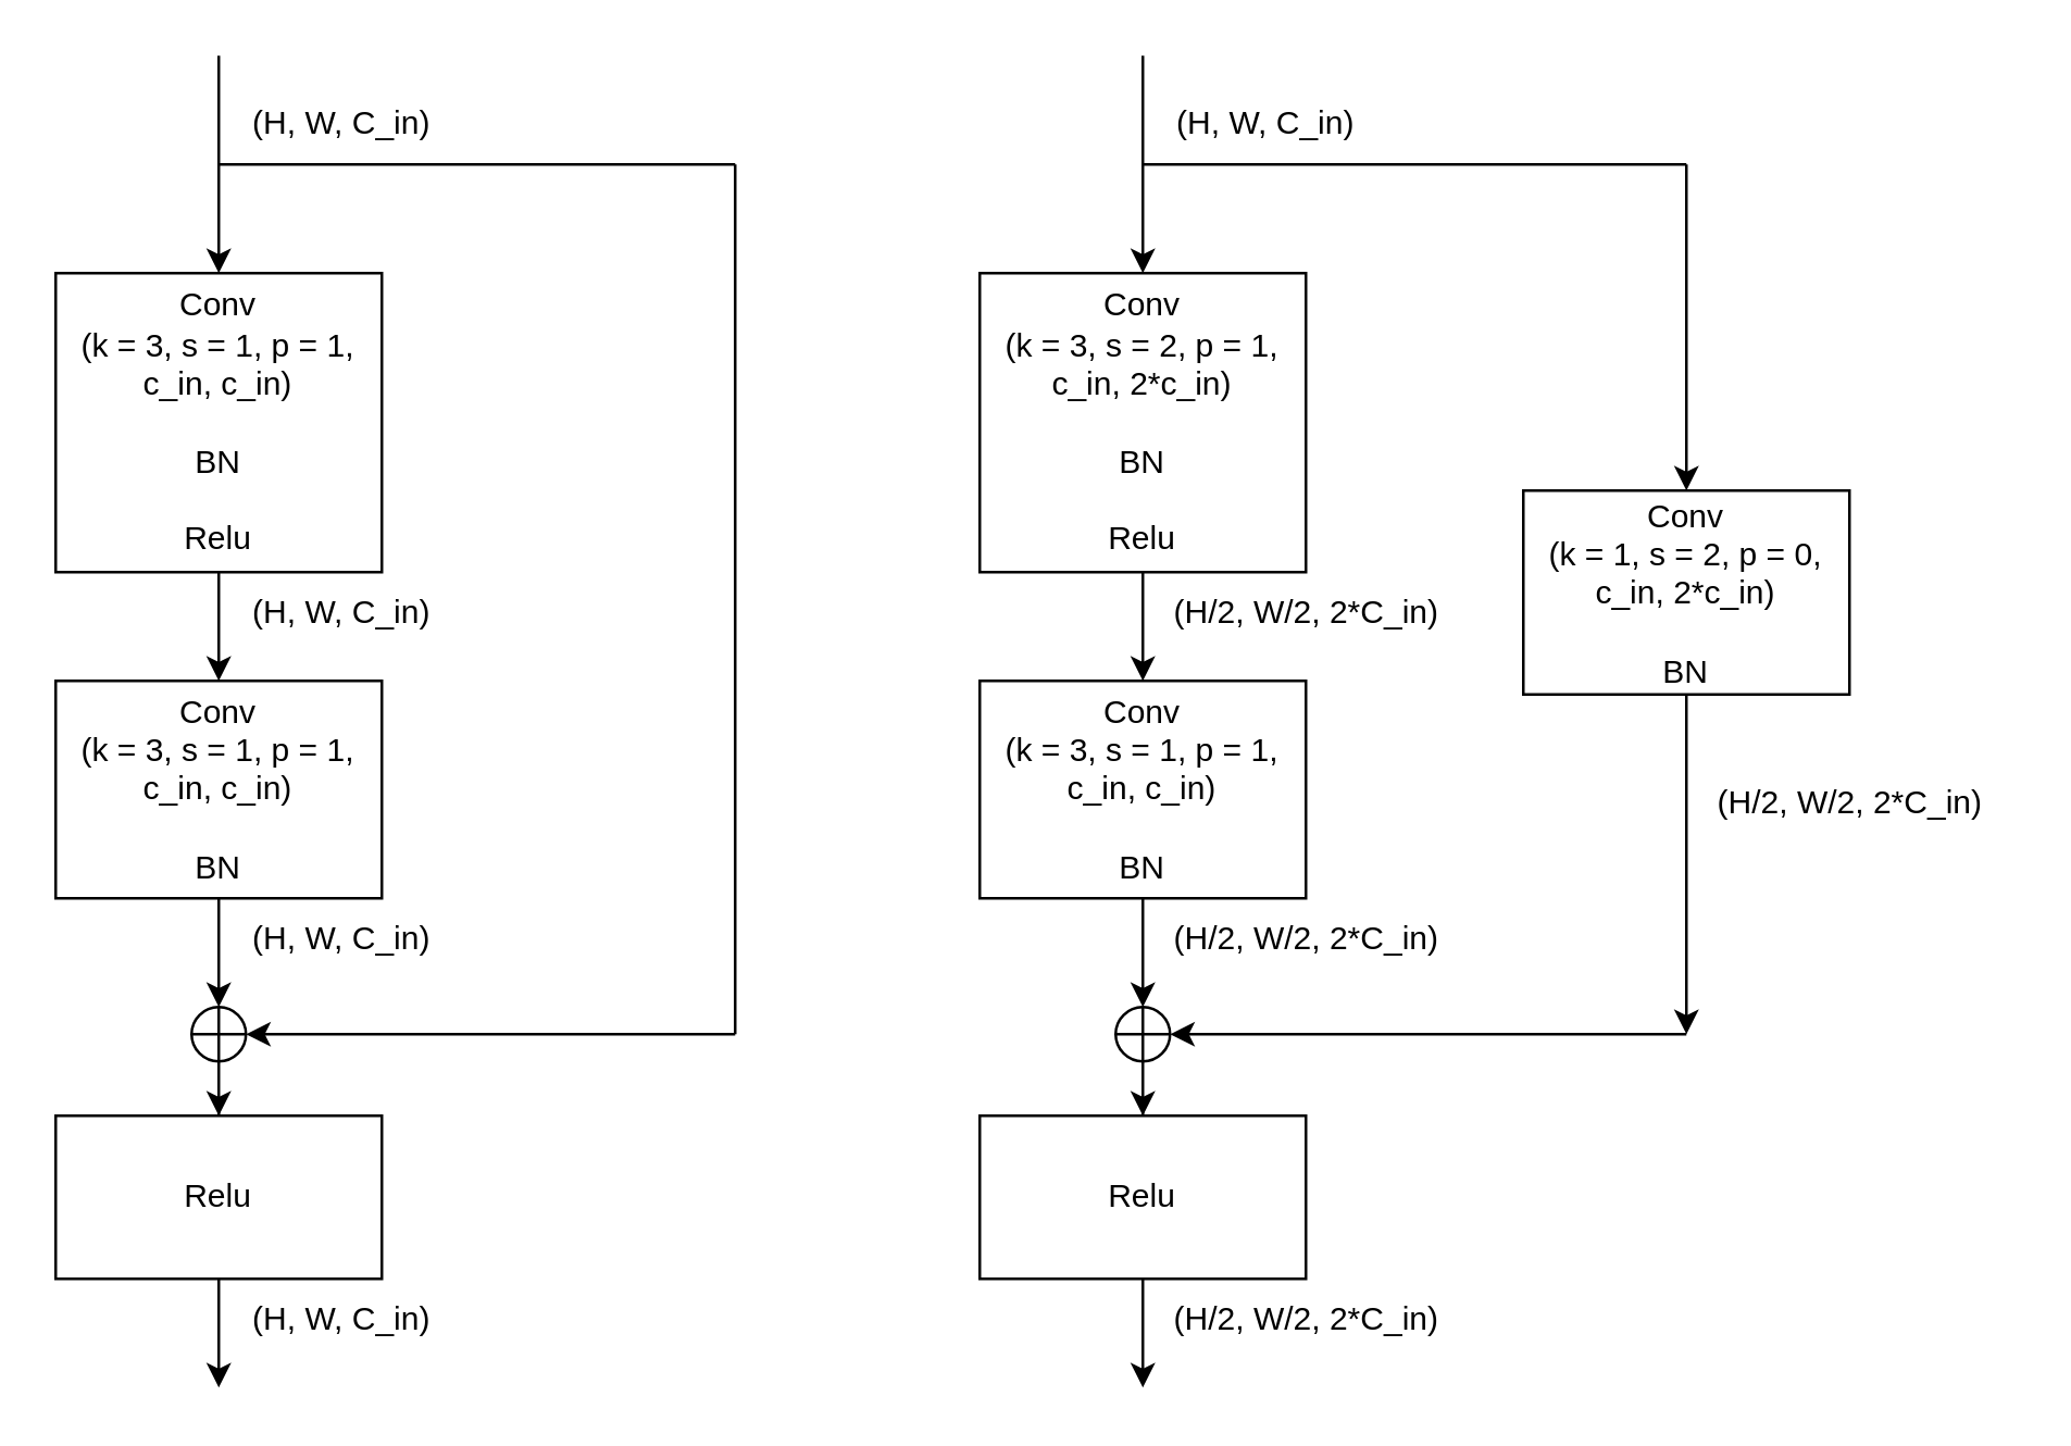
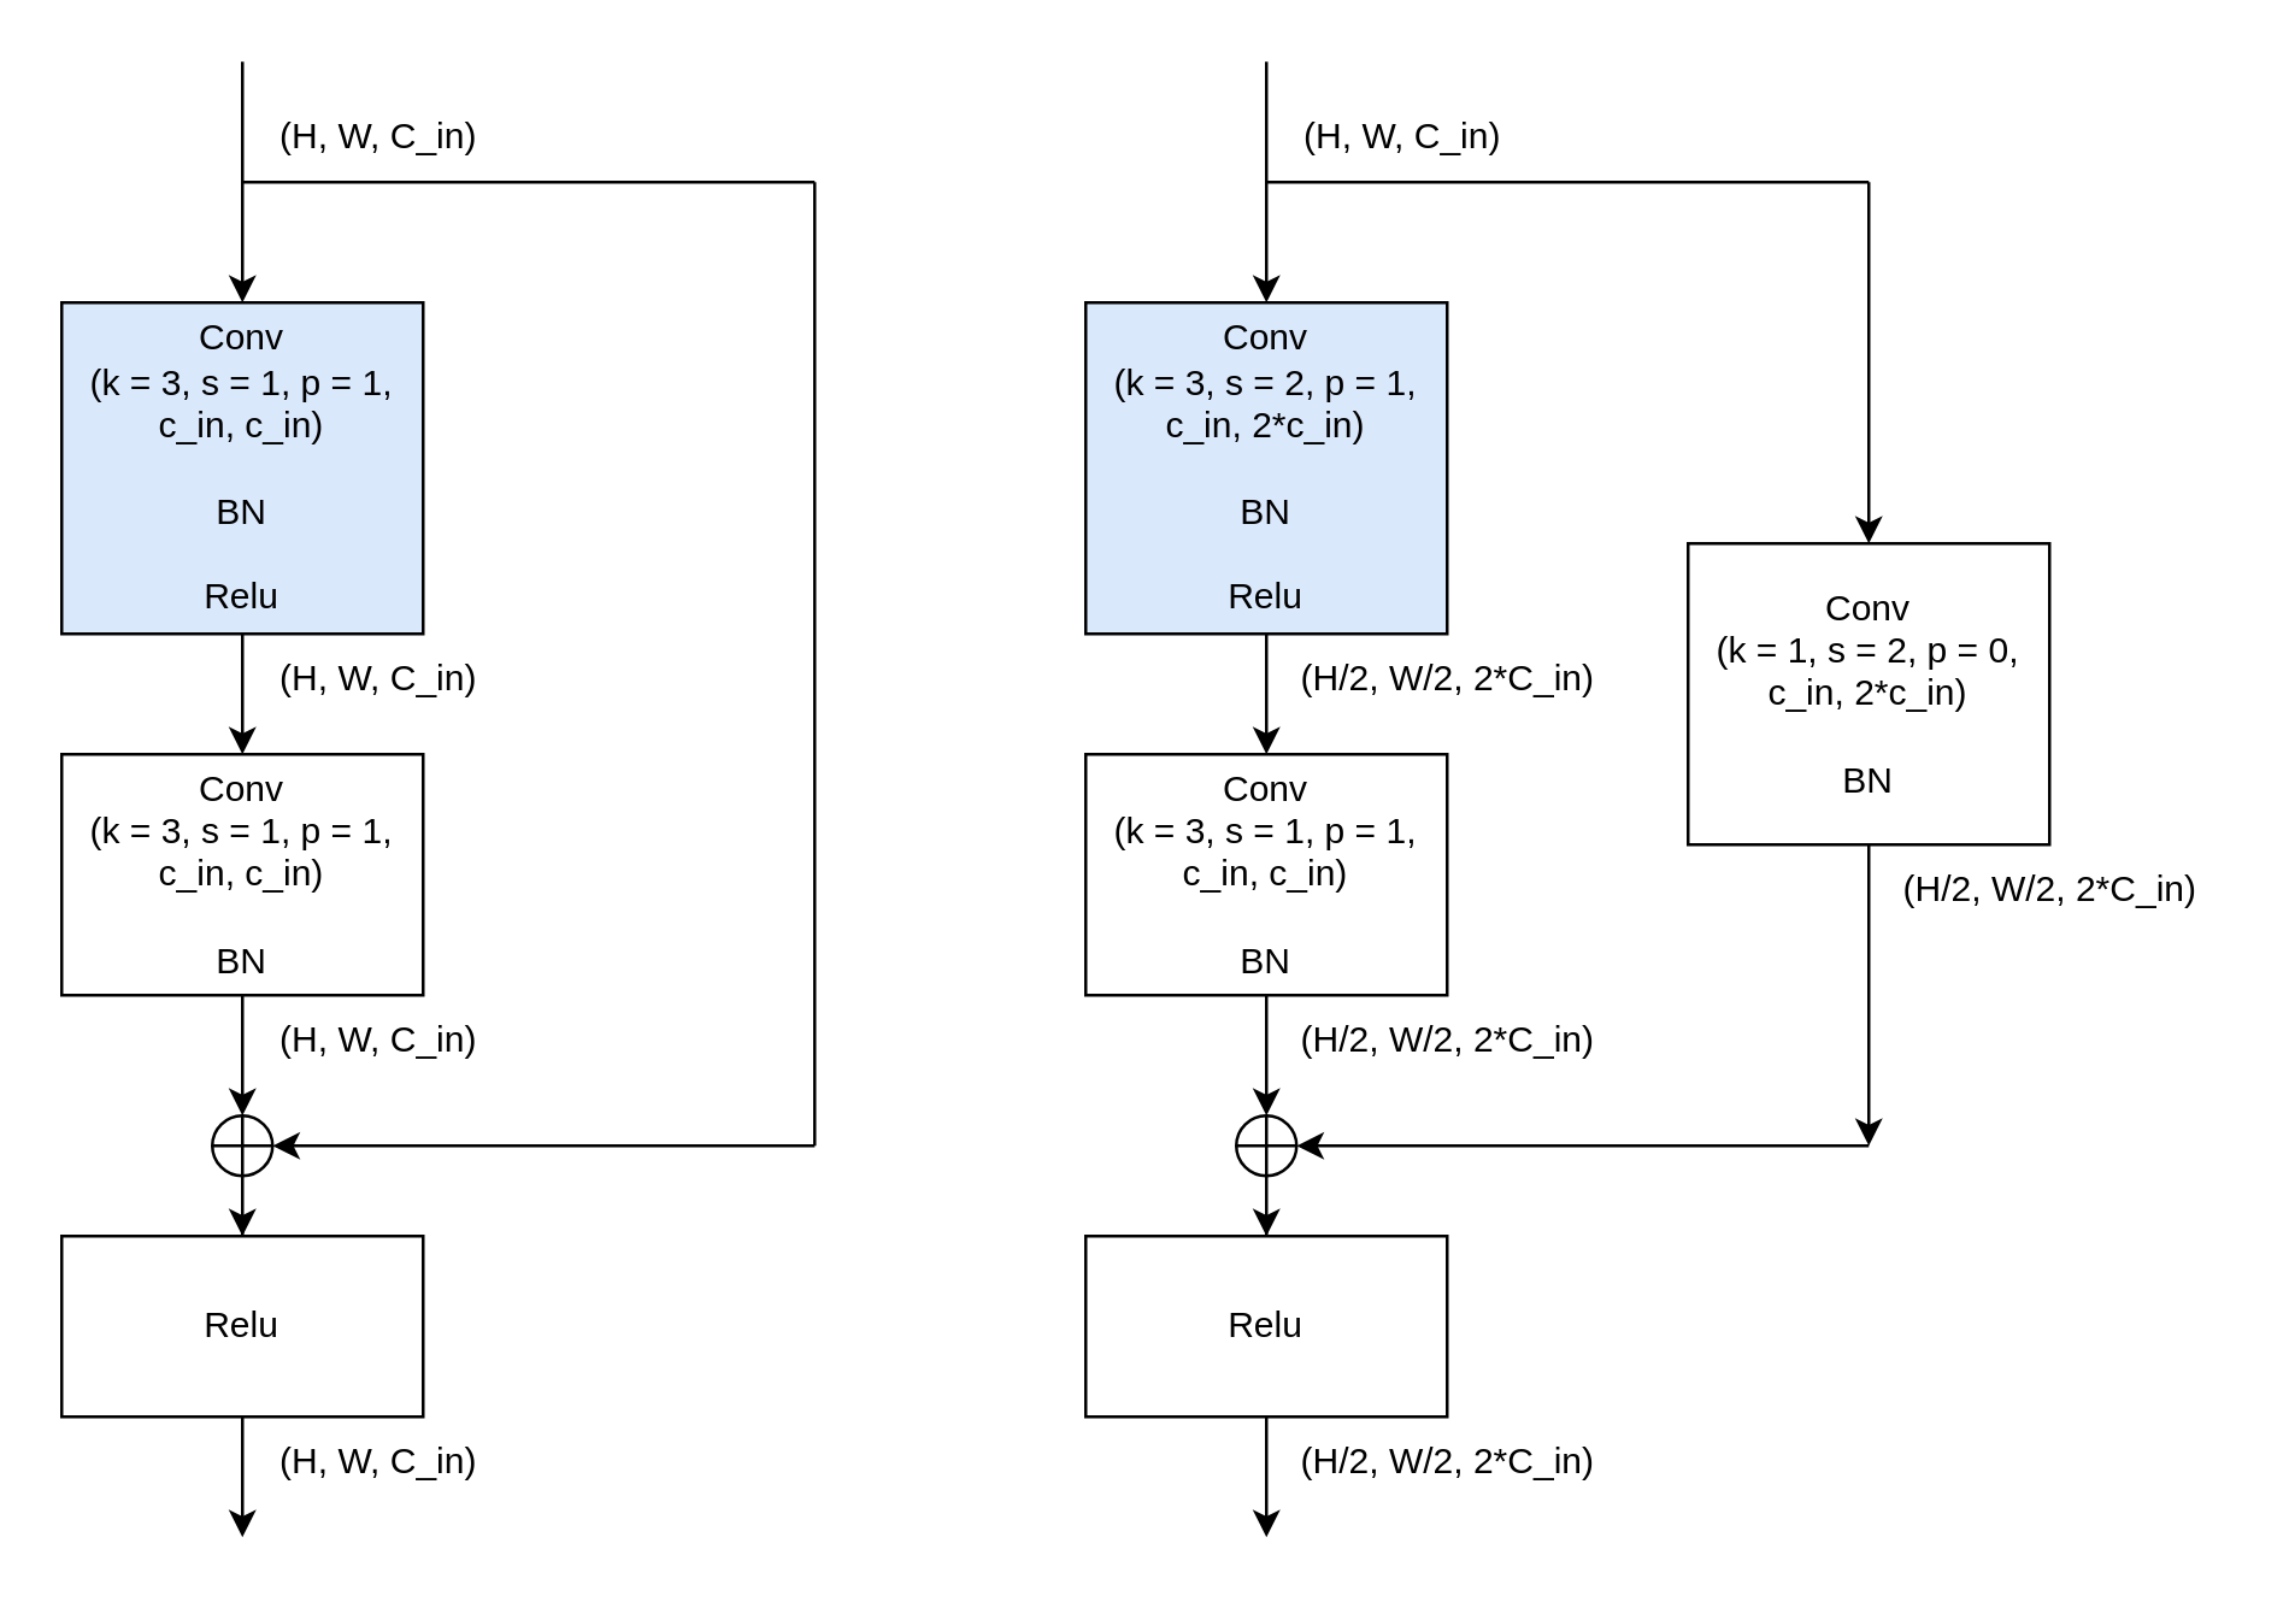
- <mxCell id="3" value="Conv&lt;br&gt;(k = 3, s = 1, p = 1, c_in, c_in)&lt;br&gt;&lt;br&gt;BN&lt;br&gt;&lt;br&gt;Relu" style="rounded=0;whiteSpace=wrap;html=1;" vertex="1" parent="1"><mxGeometry x="20" y="100" width="120" height="110" as="geometry" /></mxCell>
+ <mxCell id="3" value="Conv&lt;br&gt;(k = 3, s = 1, p = 1, c_in, c_in)&lt;br&gt;&lt;br&gt;BN&lt;br&gt;&lt;br&gt;Relu" style="rounded=0;whiteSpace=wrap;html=1;fillColor=#dae8fc;" vertex="1" parent="1"><mxGeometry x="20" y="100" width="120" height="110" as="geometry" /></mxCell>
- <mxCell id="19" value="Conv&lt;br&gt;(k = 3, s = 2, p = 1, c_in, 2*c_in)&lt;br&gt;&lt;br&gt;BN&lt;br&gt;&lt;br&gt;Relu" style="rounded=0;whiteSpace=wrap;html=1;" vertex="1" parent="1"><mxGeometry x="360" y="100" width="120" height="110" as="geometry" /></mxCell>
+ <mxCell id="19" value="Conv&lt;br&gt;(k = 3, s = 2, p = 1, c_in, 2*c_in)&lt;br&gt;&lt;br&gt;BN&lt;br&gt;&lt;br&gt;Relu" style="rounded=0;whiteSpace=wrap;html=1;fillColor=#dae8fc;" vertex="1" parent="1"><mxGeometry x="360" y="100" width="120" height="110" as="geometry" /></mxCell>
- <mxCell id="32" value="Conv&lt;br&gt;(k = 1, s = 2, p = 0, c_in, 2*c_in)&lt;br&gt;&lt;br&gt;BN" style="rounded=0;whiteSpace=wrap;html=1;" vertex="1" parent="1"><mxGeometry x="560" y="180" width="120" height="75" as="geometry" /></mxCell>
+ <mxCell id="32" value="Conv&lt;br&gt;(k = 1, s = 2, p = 0, c_in, 2*c_in)&lt;br&gt;&lt;br&gt;BN" style="rounded=0;whiteSpace=wrap;html=1;" vertex="1" parent="1"><mxGeometry x="560" y="180" width="120" height="100" as="geometry" /></mxCell>
